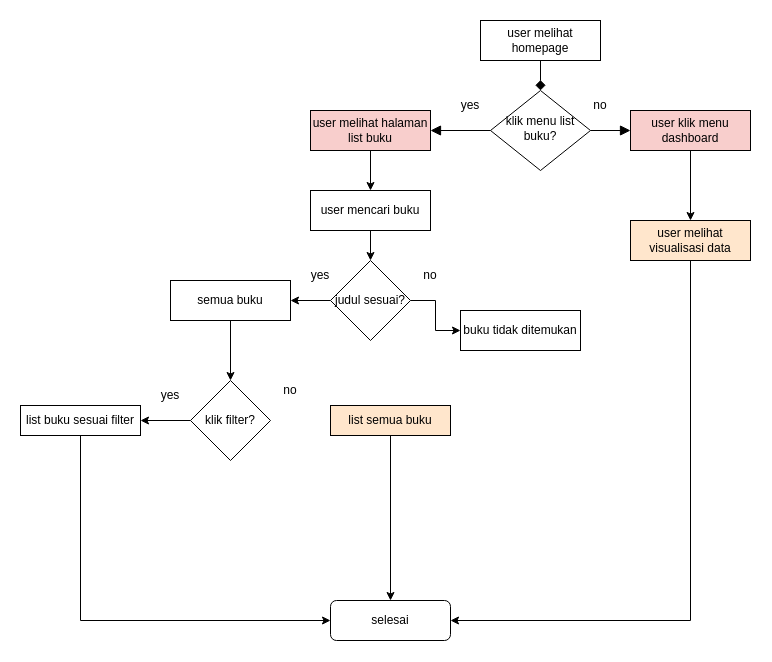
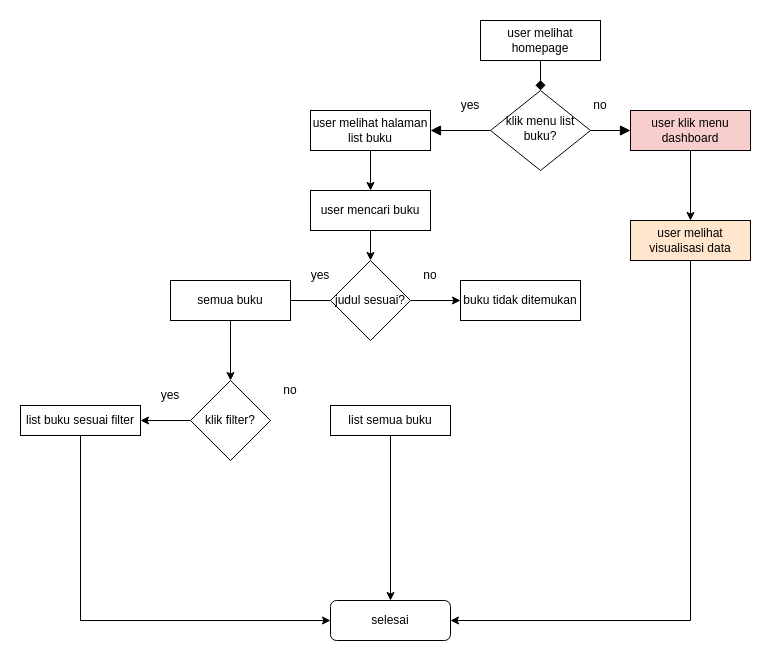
- <mxCell id="3" value="user melihat halaman list buku" style="whiteSpace=wrap;html=1;fontSize=12;glass=0;strokeWidth=1;shadow=0;fillColor=#f8cecc;" parent="1" vertex="1"><mxGeometry x="310" y="110" width="120" height="40" as="geometry" /></mxCell>
+ <mxCell id="3" value="user melihat halaman list buku" style="whiteSpace=wrap;html=1;fontSize=12;glass=0;strokeWidth=1;shadow=0;" parent="1" vertex="1"><mxGeometry x="310" y="110" width="120" height="40" as="geometry" /></mxCell>
- <mxCell id="15" value="" style="edgeStyle=orthogonalEdgeStyle;rounded=0;orthogonalLoop=1;jettySize=auto;html=1;" parent="1" source="17" target="19" edge="1"><mxGeometry relative="1" as="geometry" /></mxCell>
+ <mxCell id="15" value="" style="edgeStyle=orthogonalEdgeStyle;rounded=0;orthogonalLoop=1;jettySize=auto;html=1;endArrow=none;" parent="1" source="17" target="19" edge="1"><mxGeometry relative="1" as="geometry" /></mxCell>
- <mxCell id="21" value="buku tidak ditemukan" style="whiteSpace=wrap;html=1;glass=0;strokeWidth=1;shadow=0;" parent="1" vertex="1"><mxGeometry x="460" y="310" width="120" height="40" as="geometry" /></mxCell>
+ <mxCell id="21" value="buku tidak ditemukan" style="whiteSpace=wrap;html=1;glass=0;strokeWidth=1;shadow=0;" parent="1" vertex="1"><mxGeometry x="460" y="280" width="120" height="40" as="geometry" /></mxCell>
- <mxCell id="29" value="list semua buku" style="whiteSpace=wrap;html=1;glass=0;strokeWidth=1;shadow=0;fillColor=#ffe6cc;" parent="1" vertex="1"><mxGeometry x="330" y="405" width="120" height="30" as="geometry" /></mxCell>
+ <mxCell id="29" value="list semua buku" style="whiteSpace=wrap;html=1;glass=0;strokeWidth=1;shadow=0;" parent="1" vertex="1"><mxGeometry x="330" y="405" width="120" height="30" as="geometry" /></mxCell>
